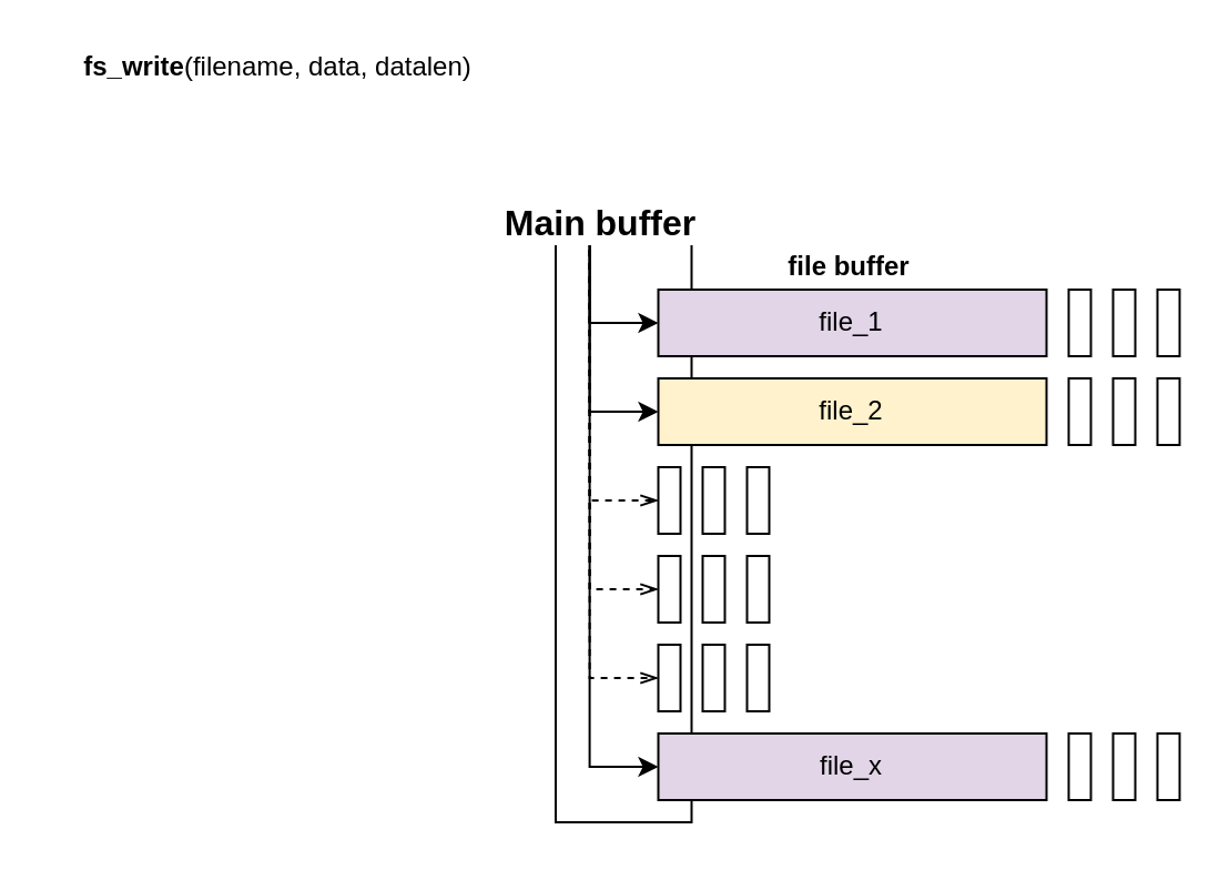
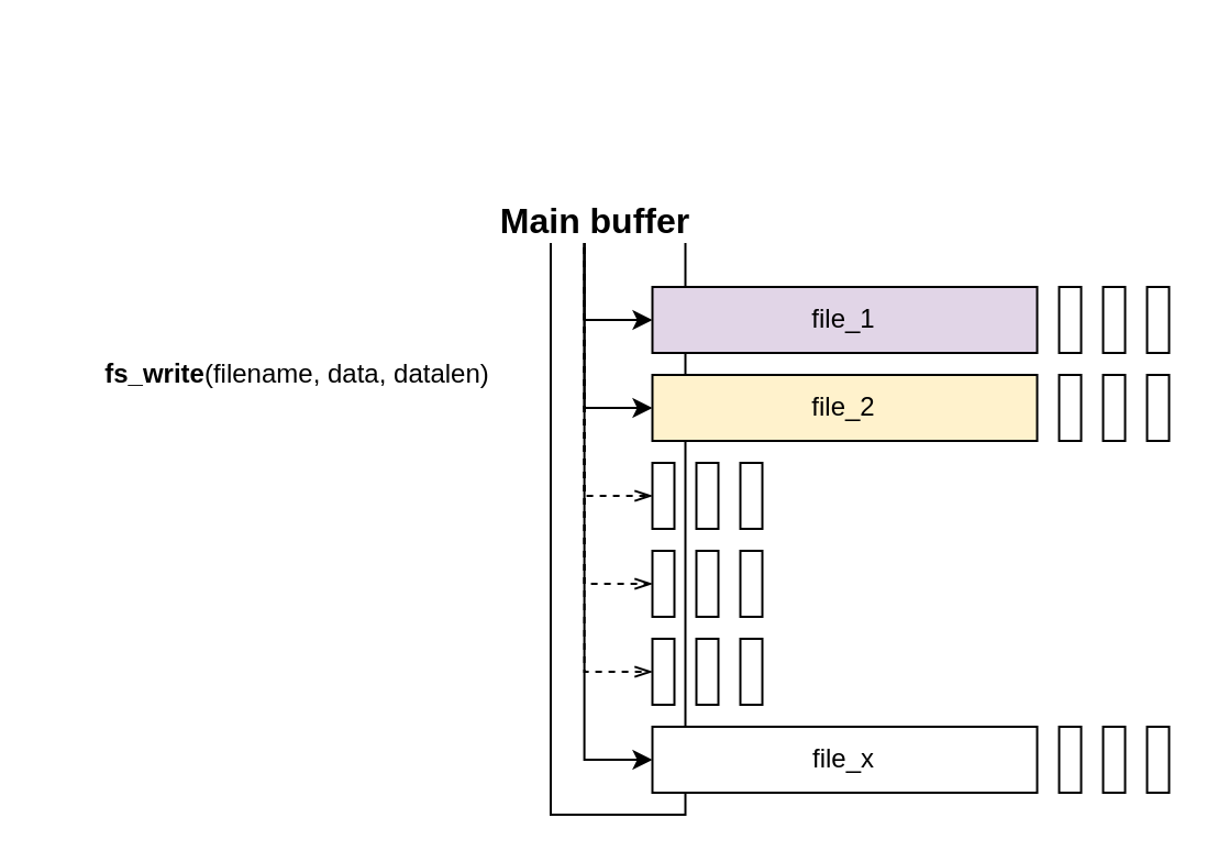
- <mxCell id="30" value="&lt;b&gt;fs_write&lt;/b&gt;(filename, data, datalen)" style="text;html=1;strokeColor=none;fillColor=none;align=center;verticalAlign=middle;whiteSpace=wrap;rounded=0;" vertex="1" parent="1"><mxGeometry x="20" y="20" width="210" height="20" as="geometry" /></mxCell>
+ <mxCell id="30" value="&lt;b&gt;fs_write&lt;/b&gt;(filename, data, datalen)" style="text;html=1;strokeColor=none;fillColor=none;align=center;verticalAlign=middle;whiteSpace=wrap;rounded=0;" vertex="1" parent="1"><mxGeometry x="30" y="160" width="210" height="20" as="geometry" /></mxCell>
- <mxCell id="32" value="&lt;font style=&quot;font-size: 12px&quot;&gt;&lt;b&gt;file buffer&lt;/b&gt;&lt;/font&gt;" style="text;html=1;strokeColor=none;align=center;verticalAlign=middle;whiteSpace=wrap;rounded=0;" vertex="1" parent="1"><mxGeometry x="326.25" y="110" width="112.5" height="20" as="geometry" /></mxCell>
- <mxCell id="20" value="file_x" style="rounded=0;whiteSpace=wrap;html=1;fillColor=#e1d5e7;" vertex="1" parent="1"><mxGeometry x="296.25" y="330" width="175" height="30" as="geometry" /></mxCell>
+ <mxCell id="20" value="file_x" style="rounded=0;whiteSpace=wrap;html=1;" vertex="1" parent="1"><mxGeometry x="296.25" y="330" width="175" height="30" as="geometry" /></mxCell>
